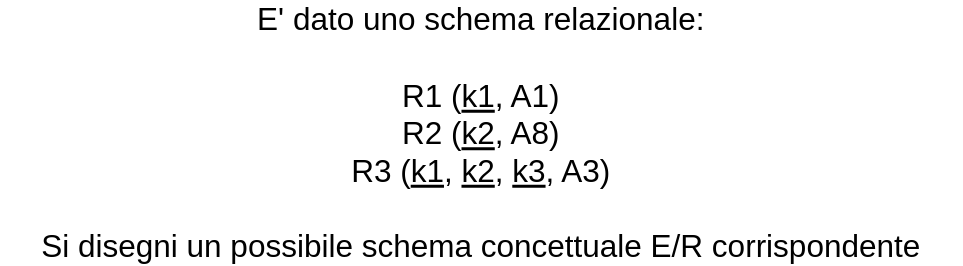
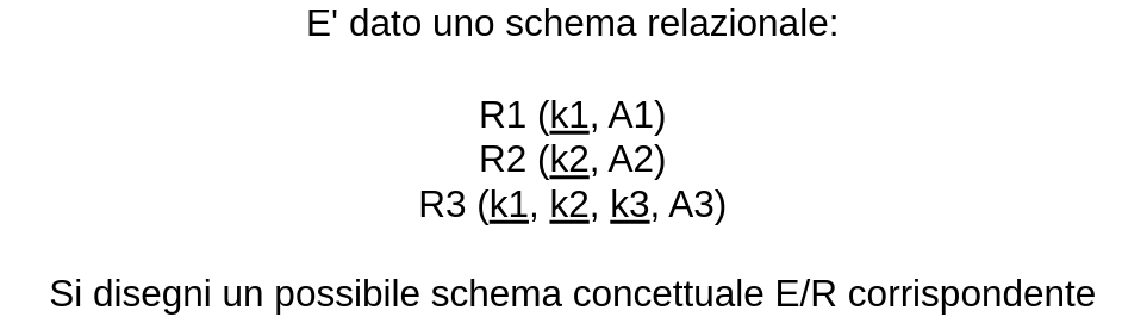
- <mxCell id="2" value="&lt;span style=&quot;font-size: 21px&quot;&gt;E' dato uno schema relazionale:&lt;br&gt;&lt;br&gt;R1 (&lt;u&gt;k1&lt;/u&gt;, A1)&lt;br&gt;R2 (&lt;u&gt;k2&lt;/u&gt;, A8)&lt;br&gt;R3 (&lt;u&gt;k1&lt;/u&gt;, &lt;u&gt;k2&lt;/u&gt;, &lt;u&gt;k3&lt;/u&gt;, A3)&lt;br&gt;&lt;br&gt;Si disegni un possibile schema concettuale E/R corrispondente&lt;br&gt;&lt;/span&gt;" style="text;html=1;align=center;verticalAlign=middle;resizable=0;points=[];autosize=1;" parent="1" vertex="1"><mxGeometry x="20" y="20" width="600" height="120" as="geometry" /></mxCell>
+ <mxCell id="2" value="&lt;span style=&quot;font-size: 21px&quot;&gt;E' dato uno schema relazionale:&lt;br&gt;&lt;br&gt;R1 (&lt;u&gt;k1&lt;/u&gt;, A1)&lt;br&gt;R2 (&lt;u&gt;k2&lt;/u&gt;, A2)&lt;br&gt;R3 (&lt;u&gt;k1&lt;/u&gt;, &lt;u&gt;k2&lt;/u&gt;, &lt;u&gt;k3&lt;/u&gt;, A3)&lt;br&gt;&lt;br&gt;Si disegni un possibile schema concettuale E/R corrispondente&lt;br&gt;&lt;/span&gt;" style="text;html=1;align=center;verticalAlign=middle;resizable=0;points=[];autosize=1;" parent="1" vertex="1"><mxGeometry x="20" y="20" width="600" height="120" as="geometry" /></mxCell>
